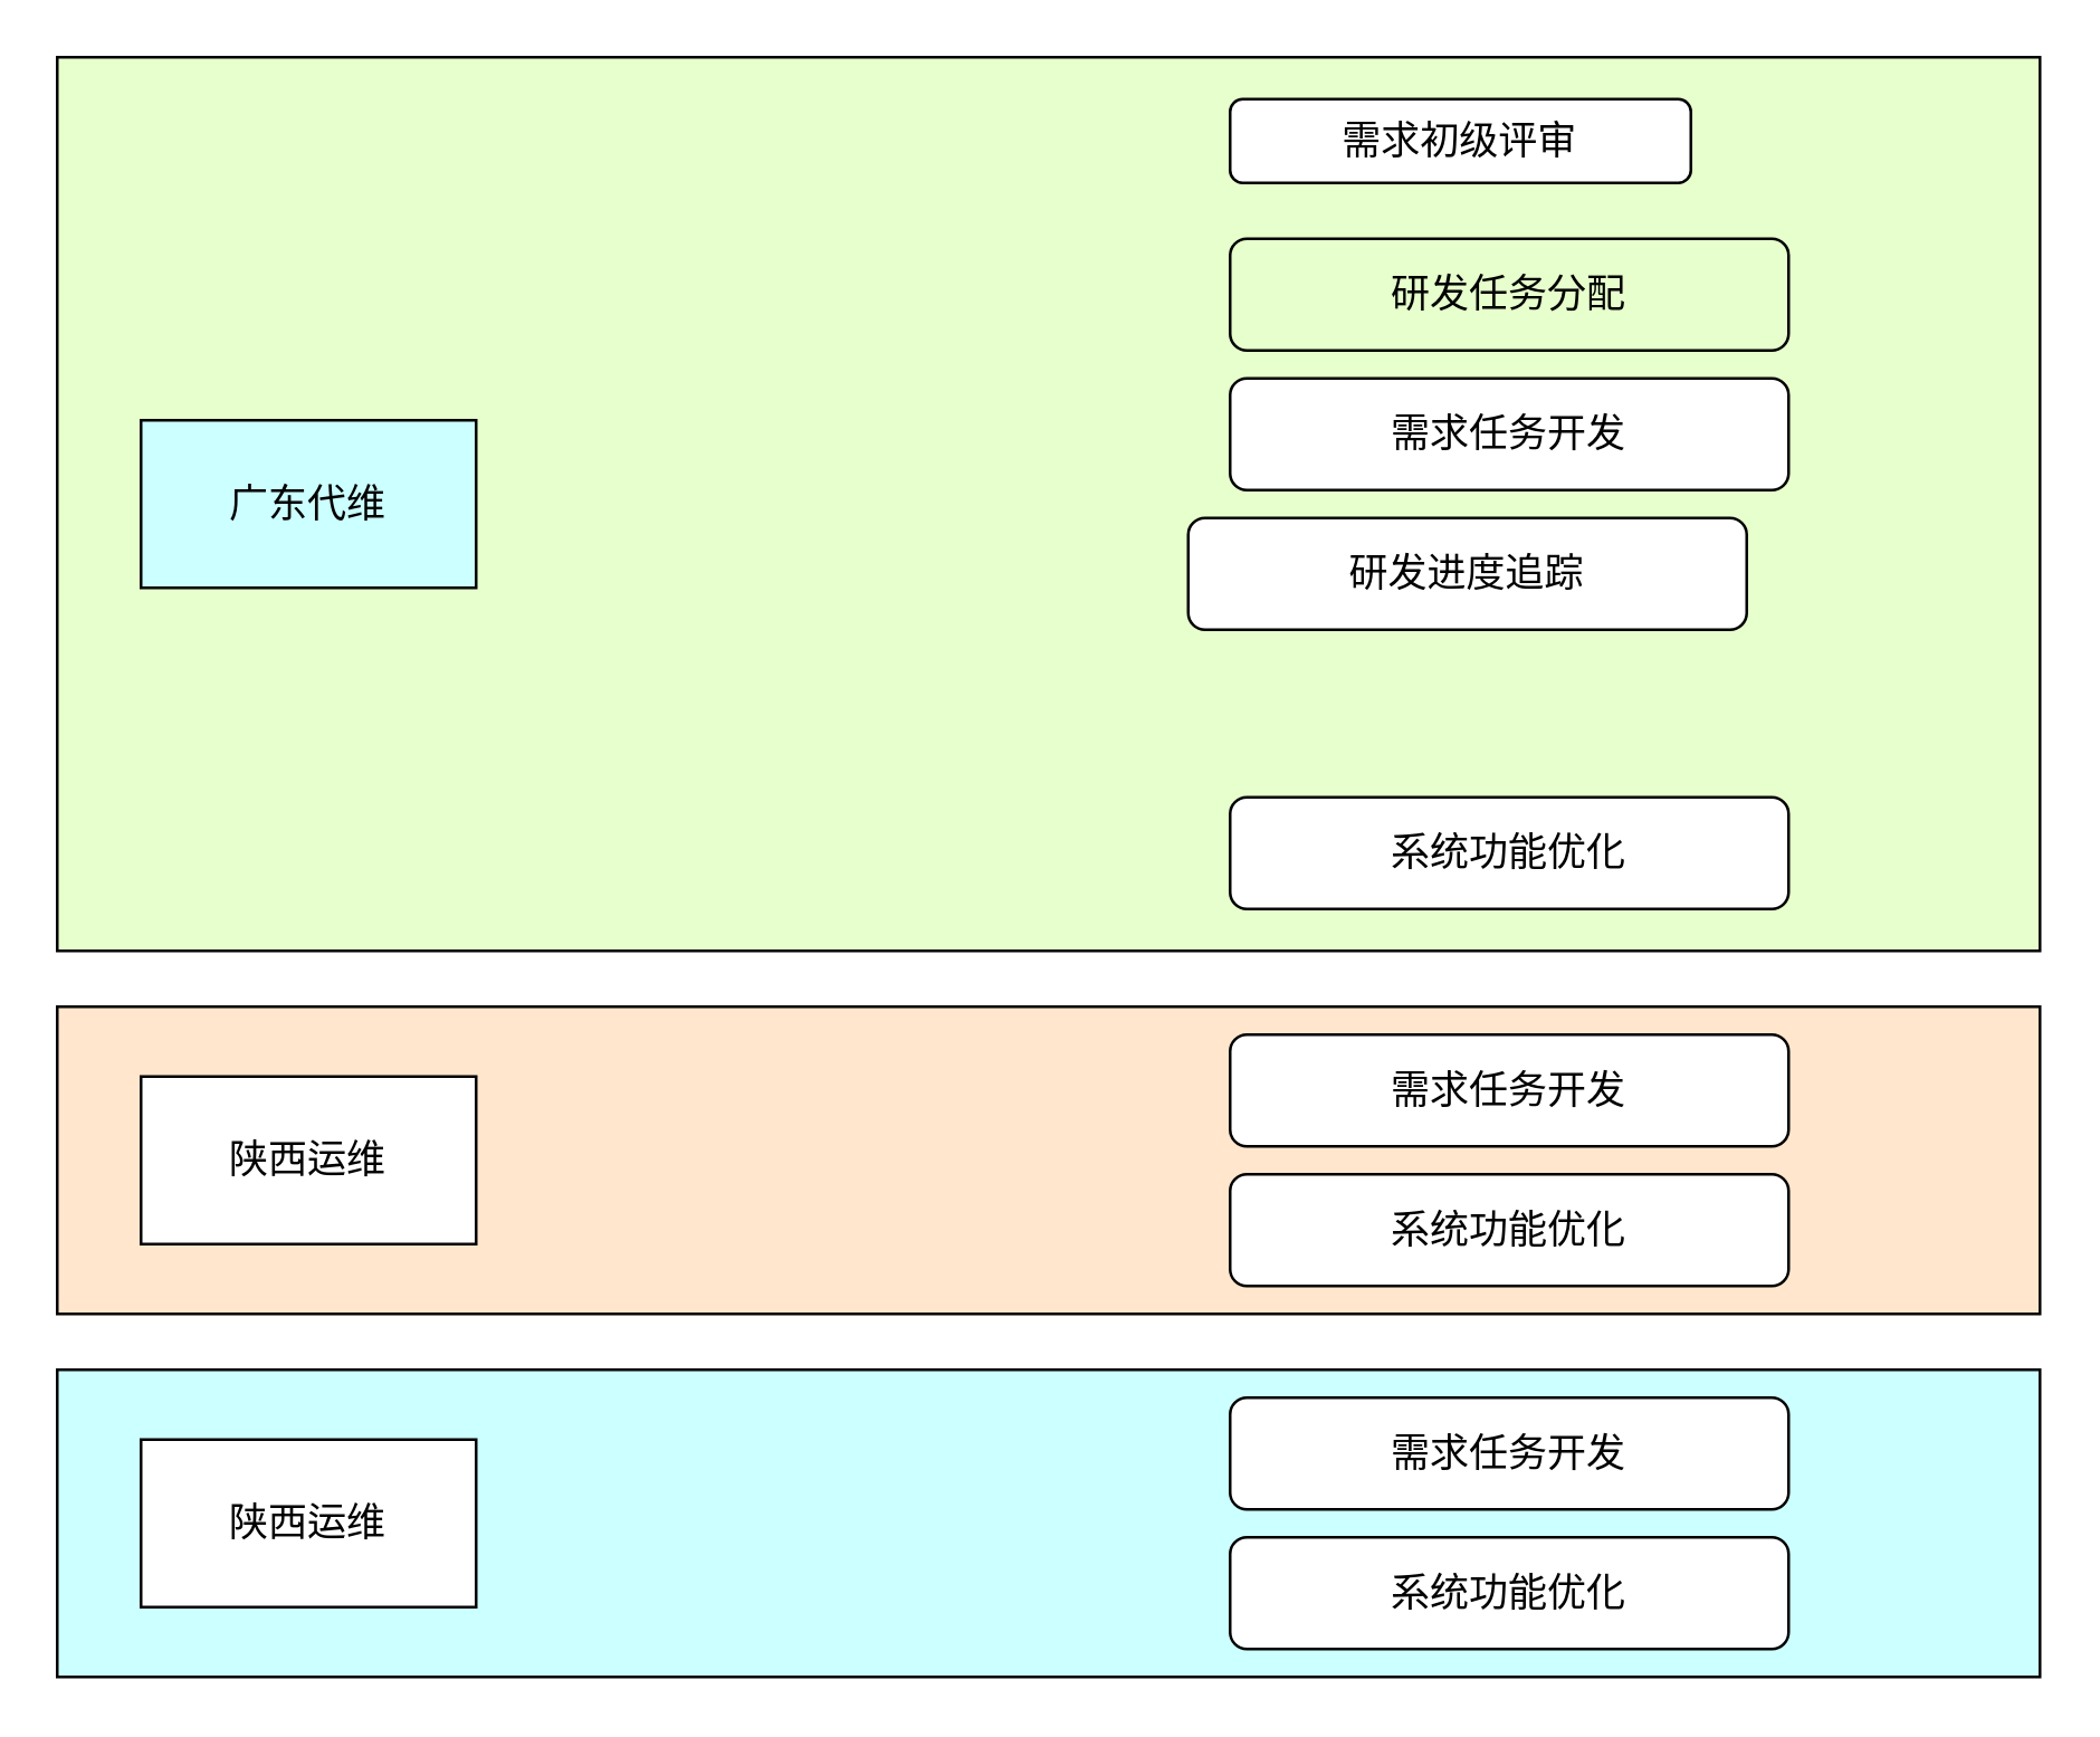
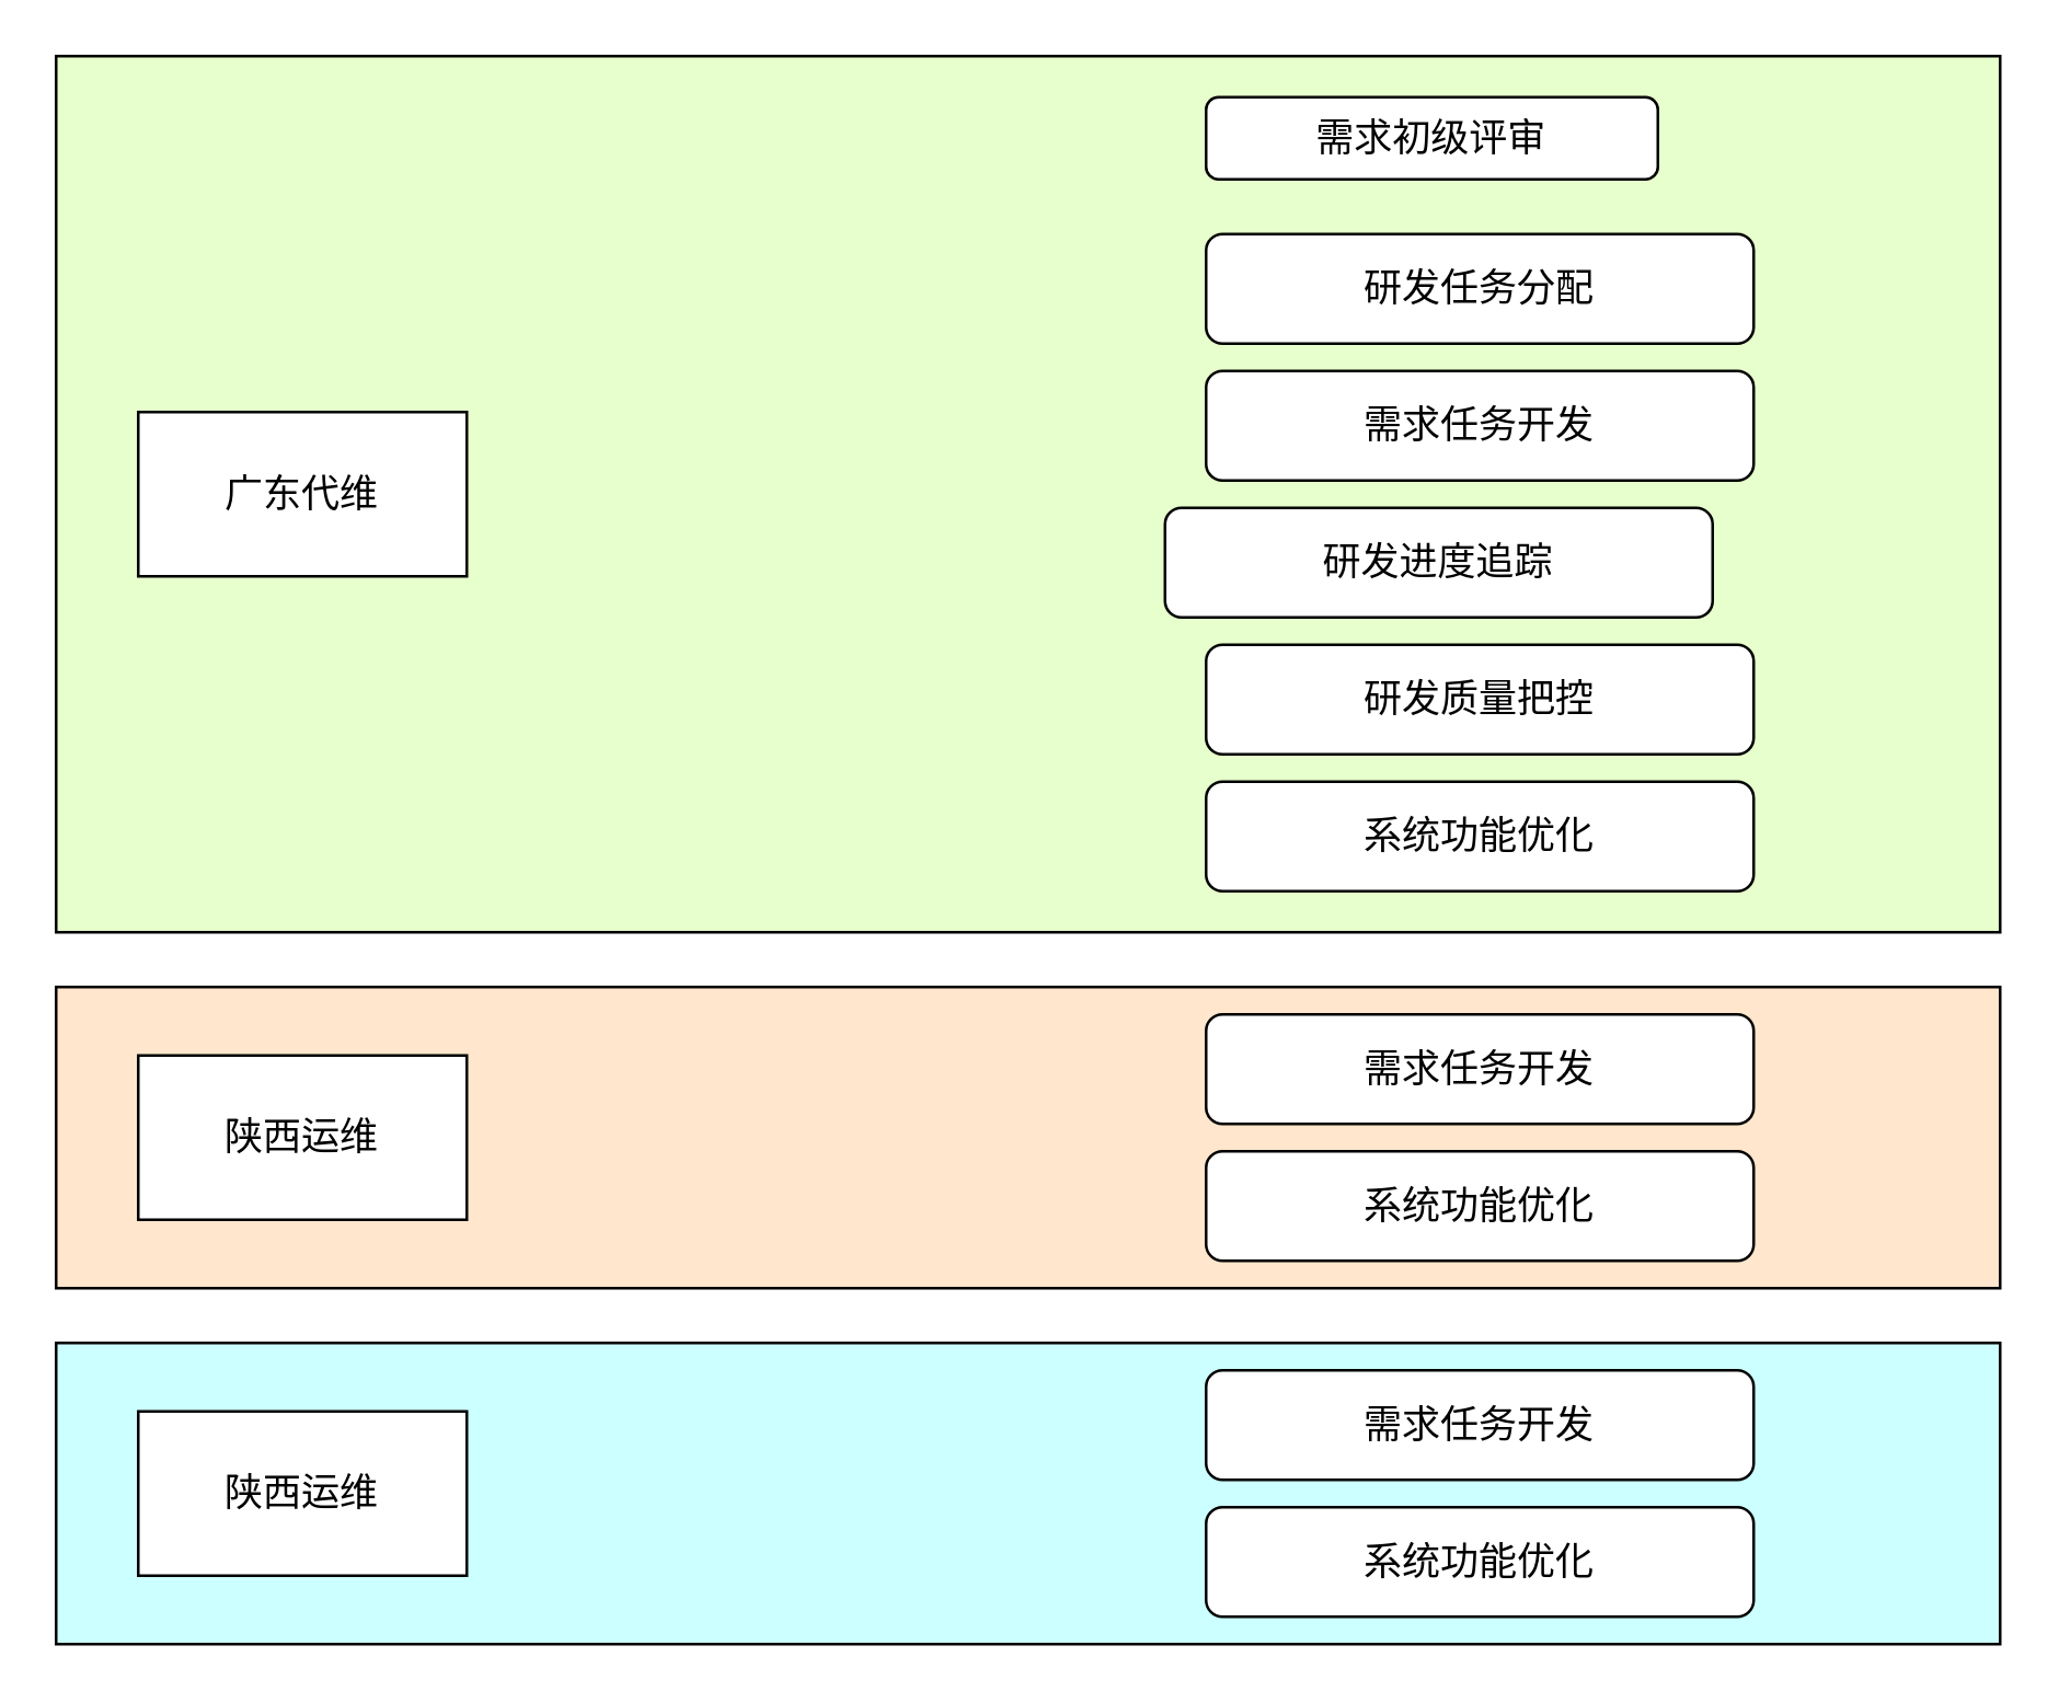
- <mxCell id="5" value="&lt;span style=&quot;font-size:10.5pt;mso-bidi-font-size:11.0pt;&lt;br/&gt;font-family:等线;mso-ascii-theme-font:minor-latin;mso-fareast-theme-font:minor-fareast;&lt;br/&gt;mso-hansi-theme-font:minor-latin;mso-bidi-font-family:&amp;quot;Times New Roman&amp;quot;;&lt;br/&gt;mso-bidi-theme-font:minor-bidi;mso-ansi-language:EN-US;mso-fareast-language:&lt;br/&gt;ZH-CN;mso-bidi-language:AR-SA&quot;&gt;研发任务分配&lt;/span&gt;" style="rounded=1;whiteSpace=wrap;html=1;fillColor=#e6ffcc;" vertex="1" parent="1"><mxGeometry x="440" y="85" width="200" height="40" as="geometry" /></mxCell>
+ <mxCell id="5" value="&lt;span style=&quot;font-size:10.5pt;mso-bidi-font-size:11.0pt;&lt;br/&gt;font-family:等线;mso-ascii-theme-font:minor-latin;mso-fareast-theme-font:minor-fareast;&lt;br/&gt;mso-hansi-theme-font:minor-latin;mso-bidi-font-family:&amp;quot;Times New Roman&amp;quot;;&lt;br/&gt;mso-bidi-theme-font:minor-bidi;mso-ansi-language:EN-US;mso-fareast-language:&lt;br/&gt;ZH-CN;mso-bidi-language:AR-SA&quot;&gt;研发任务分配&lt;/span&gt;" style="rounded=1;whiteSpace=wrap;html=1;" vertex="1" parent="1"><mxGeometry x="440" y="85" width="200" height="40" as="geometry" /></mxCell>
- <mxCell id="10" value="&lt;span style=&quot;font-size: 14px;&quot;&gt;广东代维&lt;/span&gt;" style="rounded=0;whiteSpace=wrap;html=1;fillColor=#ccffff;" vertex="1" parent="1"><mxGeometry x="50" y="150" width="120" height="60" as="geometry" /></mxCell>
+ <mxCell id="10" value="&lt;span style=&quot;font-size: 14px;&quot;&gt;广东代维&lt;/span&gt;" style="rounded=0;whiteSpace=wrap;html=1;" vertex="1" parent="1"><mxGeometry x="50" y="150" width="120" height="60" as="geometry" /></mxCell>
+ <mxCell id="8" value="&lt;span style=&quot;font-size:10.5pt;mso-bidi-font-size:11.0pt;&lt;br/&gt;font-family:等线;mso-ascii-theme-font:minor-latin;mso-fareast-theme-font:minor-fareast;&lt;br/&gt;mso-hansi-theme-font:minor-latin;mso-bidi-font-family:&amp;quot;Times New Roman&amp;quot;;&lt;br/&gt;mso-bidi-theme-font:minor-bidi;mso-ansi-language:EN-US;mso-fareast-language:&lt;br/&gt;ZH-CN;mso-bidi-language:AR-SA&quot;&gt;研发质量把控&lt;/span&gt;" style="rounded=1;whiteSpace=wrap;html=1;" vertex="1" parent="1"><mxGeometry x="440" y="235" width="200" height="40" as="geometry" /></mxCell>
